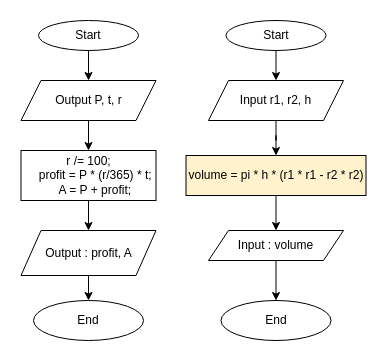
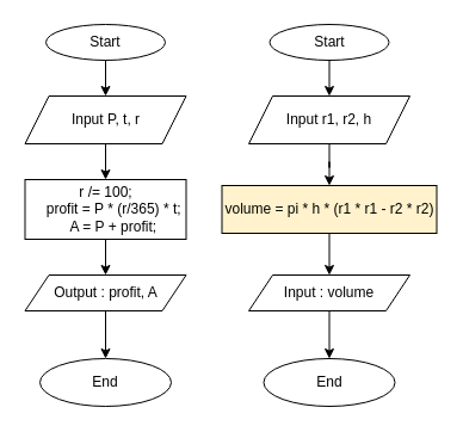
- <mxCell id="5" value="Output P, t, r" style="shape=parallelogram;perimeter=parallelogramPerimeter;whiteSpace=wrap;html=1;fixedSize=1;" vertex="1" parent="1"><mxGeometry x="20.5" y="80" width="135" height="40" as="geometry" /></mxCell>
+ <mxCell id="5" value="Input P, t, r" style="shape=parallelogram;perimeter=parallelogramPerimeter;whiteSpace=wrap;html=1;fixedSize=1;" vertex="1" parent="1"><mxGeometry x="20.5" y="80" width="135" height="40" as="geometry" /></mxCell>
- <mxCell id="6" value="Output : profit, A" style="shape=parallelogram;perimeter=parallelogramPerimeter;whiteSpace=wrap;html=1;fixedSize=1;" vertex="1" parent="1"><mxGeometry x="20.5" y="230" width="135" height="45" as="geometry" /></mxCell>
+ <mxCell id="6" value="Output : profit, A" style="shape=parallelogram;perimeter=parallelogramPerimeter;whiteSpace=wrap;html=1;fixedSize=1;" vertex="1" parent="1"><mxGeometry x="20.5" y="230" width="135" height="30" as="geometry" /></mxCell>
